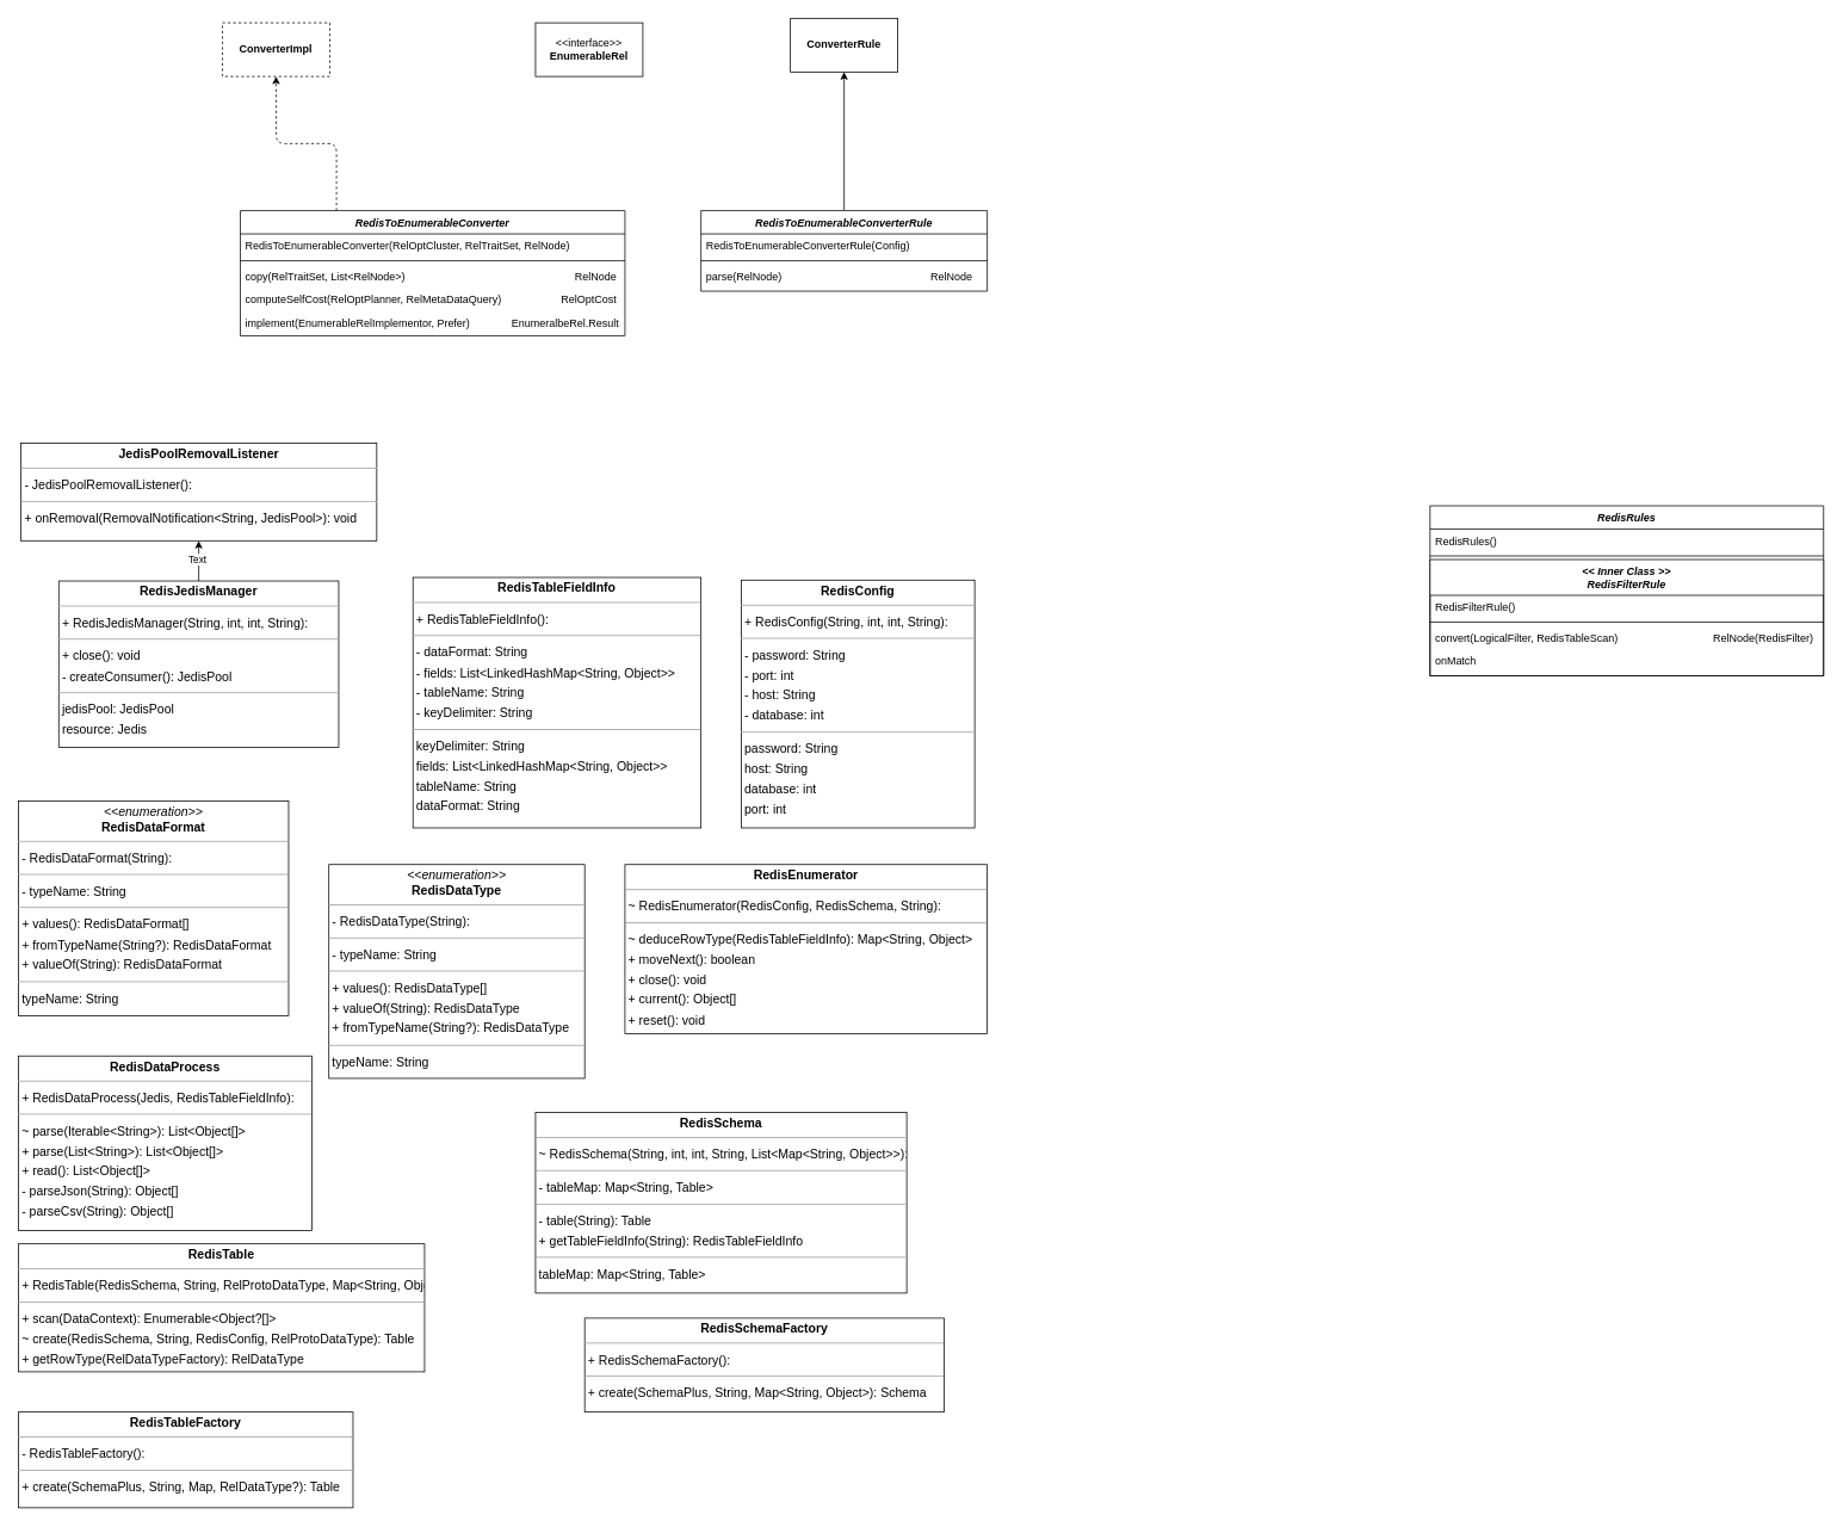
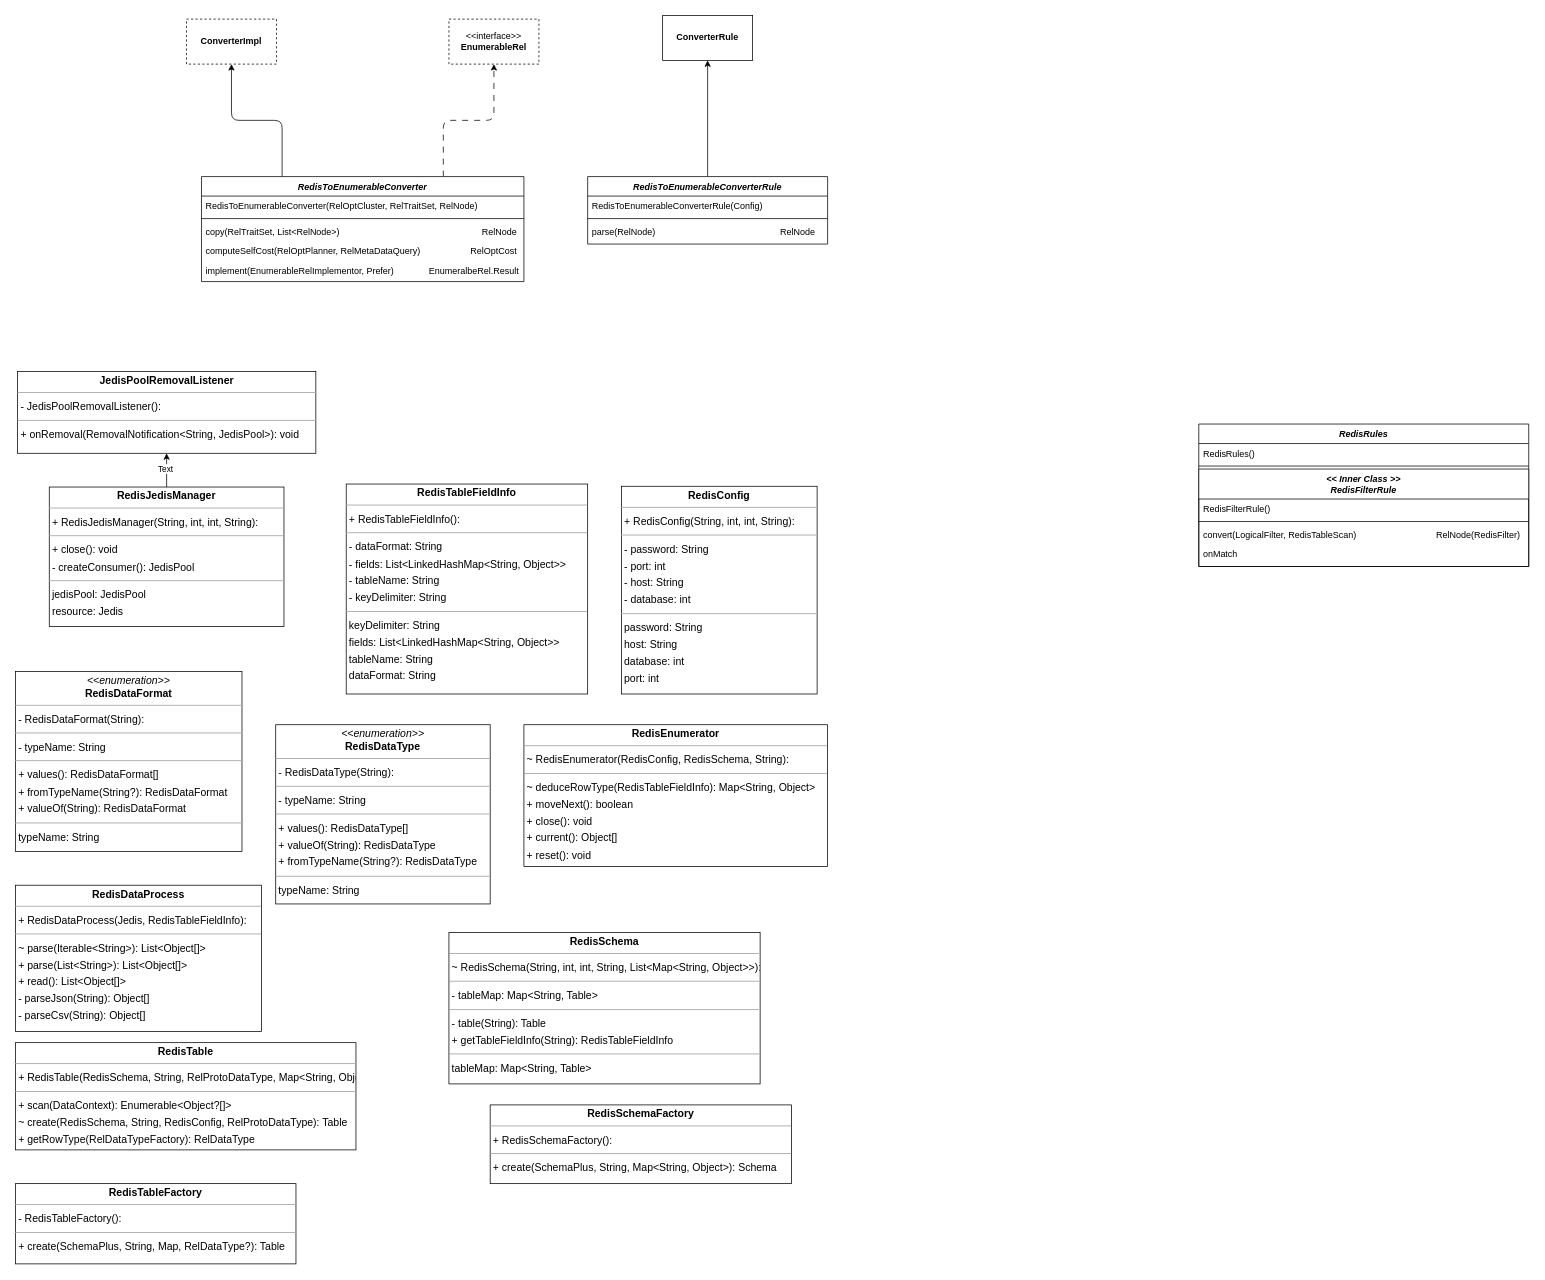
- <mxCell id="11" value="&amp;lt;&amp;lt;interface&amp;gt;&amp;gt;&lt;br&gt;&lt;b&gt;EnumerableRel&lt;/b&gt;" style="rounded=0;whiteSpace=wrap;html=1;" parent="1" vertex="1"><mxGeometry x="598" y="25" width="120" height="60" as="geometry" /></mxCell>
+ <mxCell id="11" value="&amp;lt;&amp;lt;interface&amp;gt;&amp;gt;&lt;br&gt;&lt;b&gt;EnumerableRel&lt;/b&gt;" style="rounded=0;whiteSpace=wrap;html=1;dashed=1;" parent="1" vertex="1"><mxGeometry x="598" y="25" width="120" height="60" as="geometry" /></mxCell>
- <mxCell id="2" style="edgeStyle=orthogonalEdgeStyle;orthogonalLoop=1;jettySize=auto;html=1;exitX=0.25;exitY=0;exitDx=0;exitDy=0;rounded=1;dashed=1;" parent="1" source="4" target="10" edge="1"><mxGeometry relative="1" as="geometry" /></mxCell>
+ <mxCell id="2" style="edgeStyle=orthogonalEdgeStyle;orthogonalLoop=1;jettySize=auto;html=1;exitX=0.25;exitY=0;exitDx=0;exitDy=0;rounded=1;" parent="1" source="4" target="10" edge="1"><mxGeometry relative="1" as="geometry" /></mxCell>
+ <mxCell id="3" style="edgeStyle=orthogonalEdgeStyle;orthogonalLoop=1;jettySize=auto;html=1;exitX=0.75;exitY=0;exitDx=0;exitDy=0;dashed=1;dashPattern=8 8;rounded=1;" parent="1" source="4" target="11" edge="1"><mxGeometry relative="1" as="geometry" /></mxCell>
